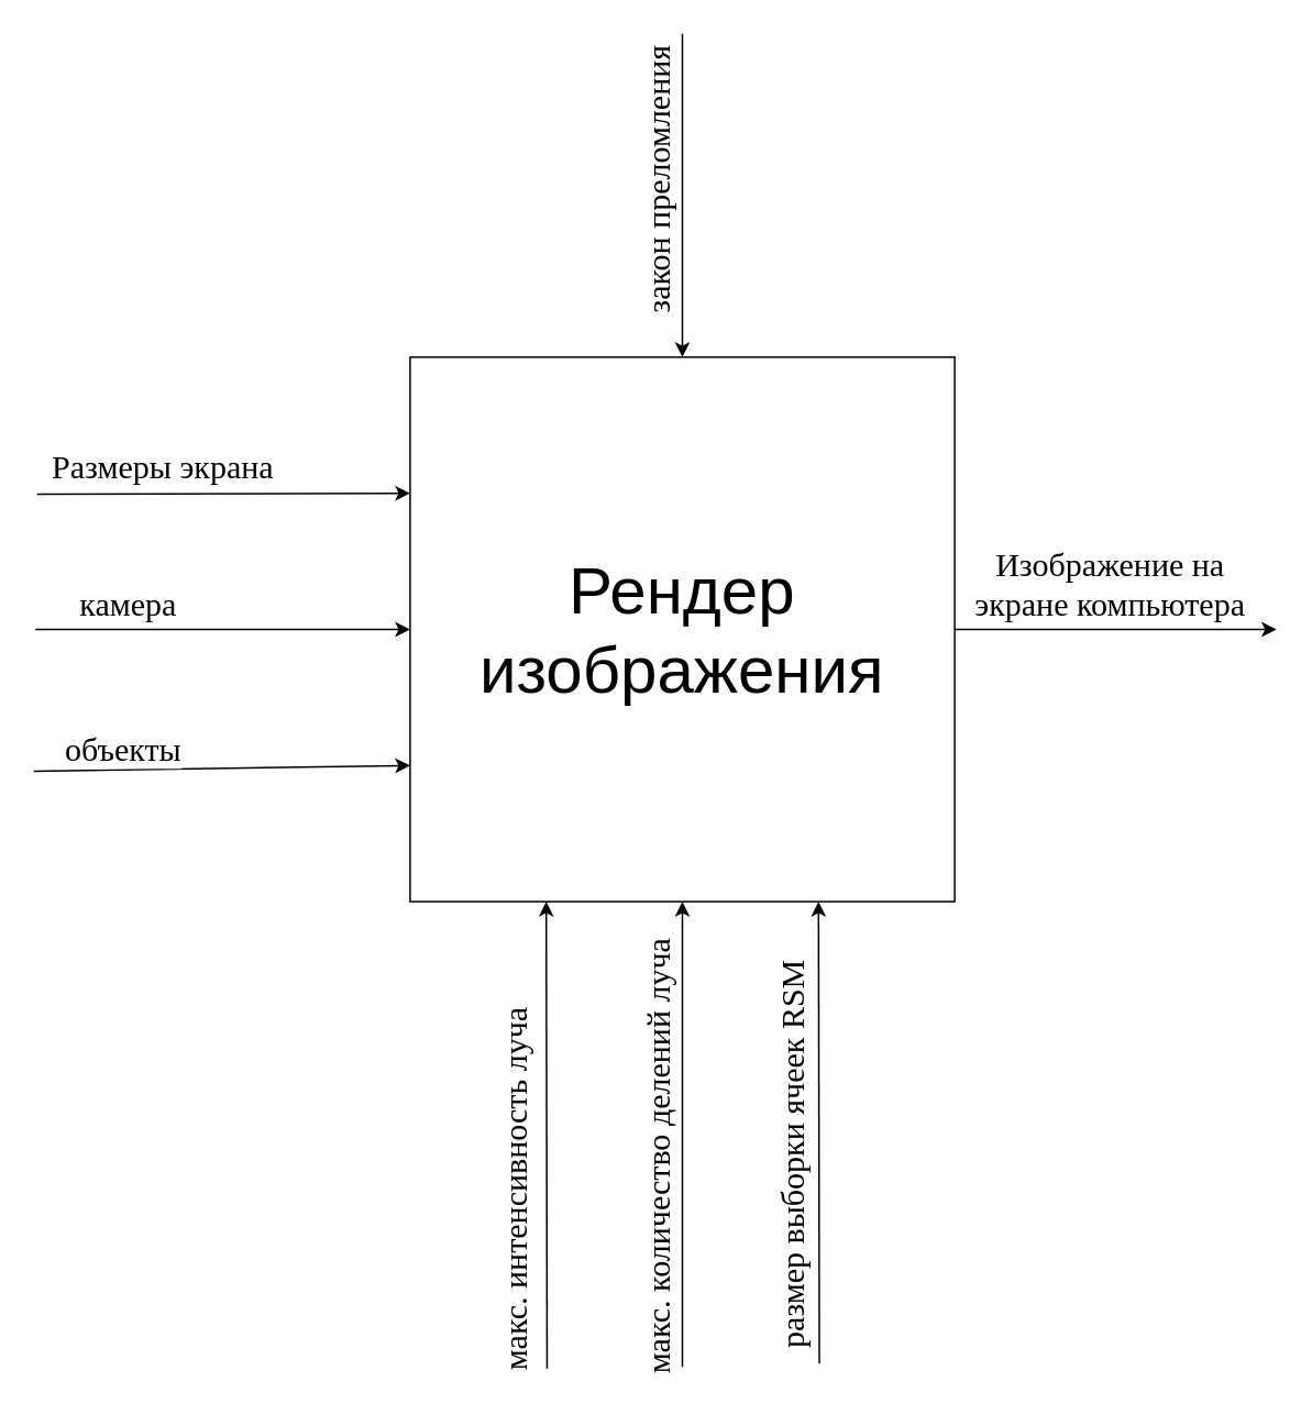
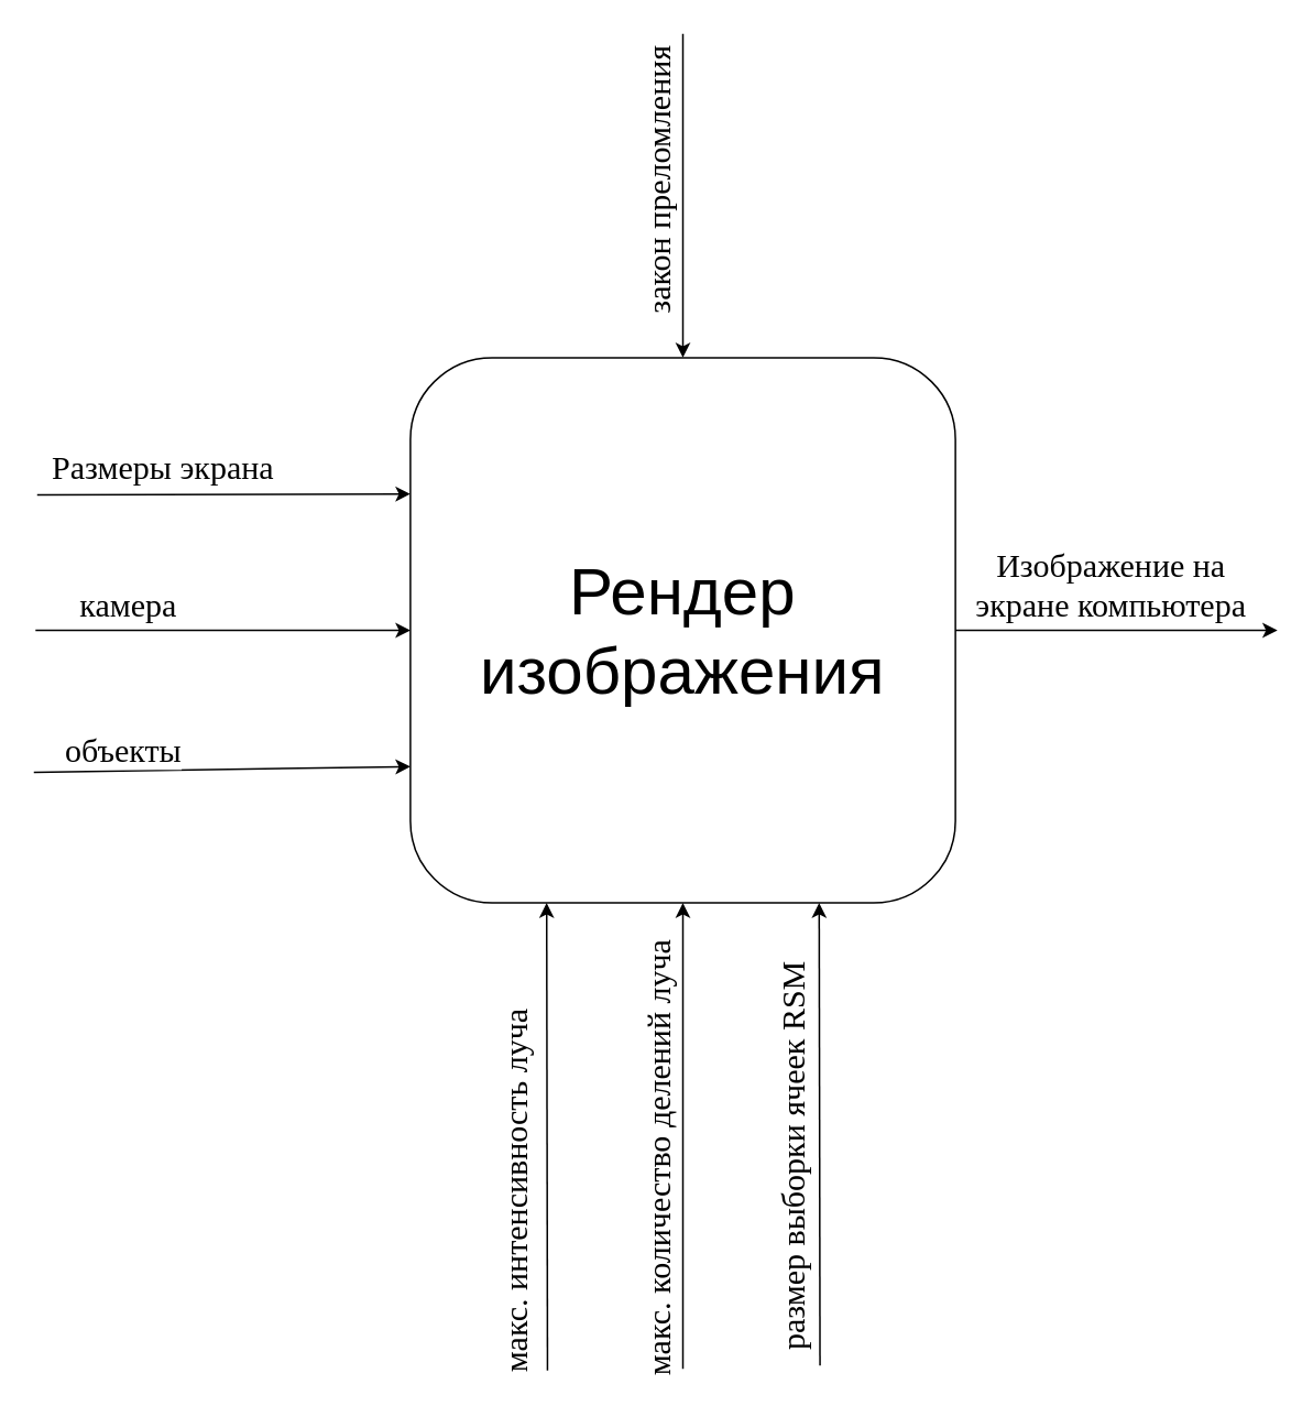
- <mxCell id="2" value="&lt;font style=&quot;font-size: 40px;&quot;&gt;Рендер изображения&lt;/font&gt;" style="whiteSpace=wrap;html=1;aspect=fixed;" vertex="1" parent="1"><mxGeometry x="248" y="216" width="330" height="330" as="geometry" /></mxCell>
+ <mxCell id="2" value="&lt;font style=&quot;font-size: 40px;&quot;&gt;Рендер изображения&lt;/font&gt;" style="whiteSpace=wrap;html=1;aspect=fixed;rounded=1;" vertex="1" parent="1"><mxGeometry x="248" y="216" width="330" height="330" as="geometry" /></mxCell>
